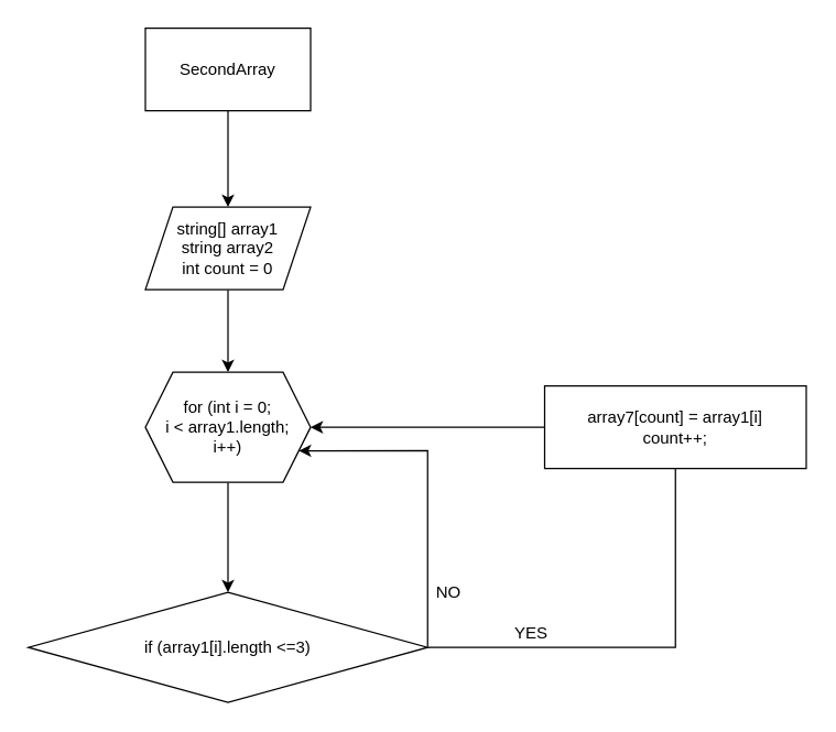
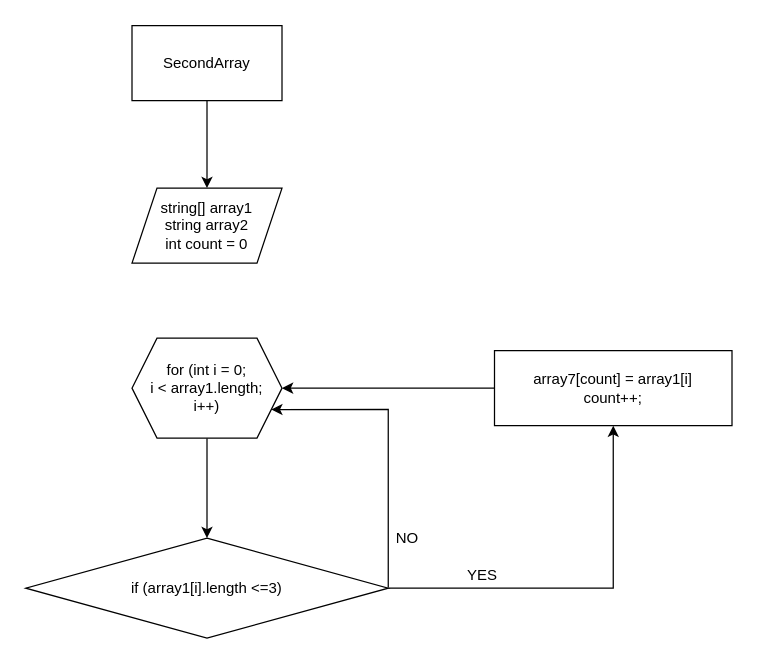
- <mxCell id="4" value="" style="edgeStyle=orthogonalEdgeStyle;rounded=0;orthogonalLoop=1;jettySize=auto;html=1;" edge="1" parent="1" source="5" target="7"><mxGeometry relative="1" as="geometry" /></mxCell>
- <mxCell id="8" style="edgeStyle=orthogonalEdgeStyle;rounded=0;orthogonalLoop=1;jettySize=auto;html=1;exitX=1;exitY=0.5;exitDx=0;exitDy=0;entryX=0.5;entryY=1;entryDx=0;entryDy=0;endArrow=none;" edge="1" parent="1" source="9" target="11"><mxGeometry relative="1" as="geometry" /></mxCell>
+ <mxCell id="8" style="edgeStyle=orthogonalEdgeStyle;rounded=0;orthogonalLoop=1;jettySize=auto;html=1;exitX=1;exitY=0.5;exitDx=0;exitDy=0;entryX=0.5;entryY=1;entryDx=0;entryDy=0;" edge="1" parent="1" source="9" target="11"><mxGeometry relative="1" as="geometry" /></mxCell>
